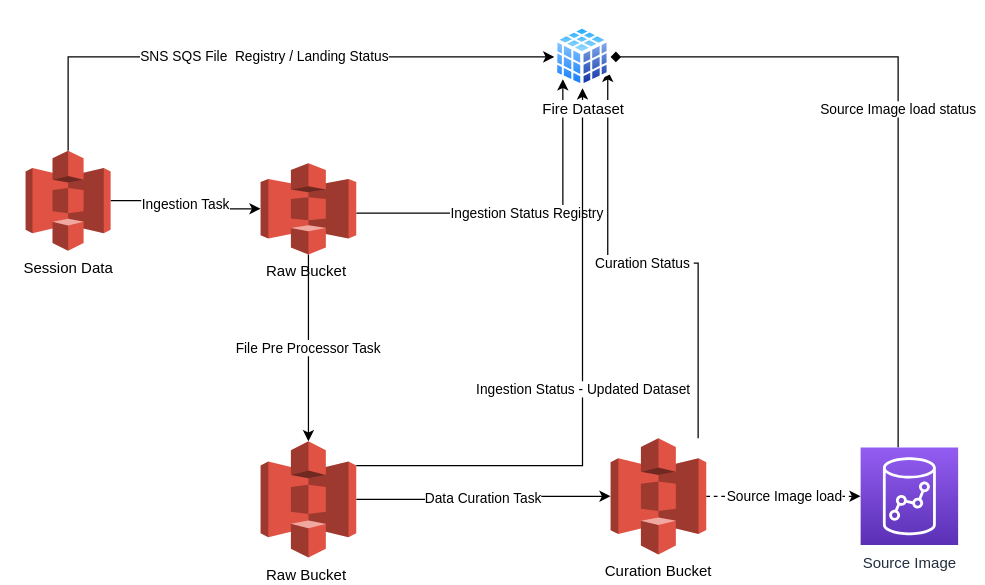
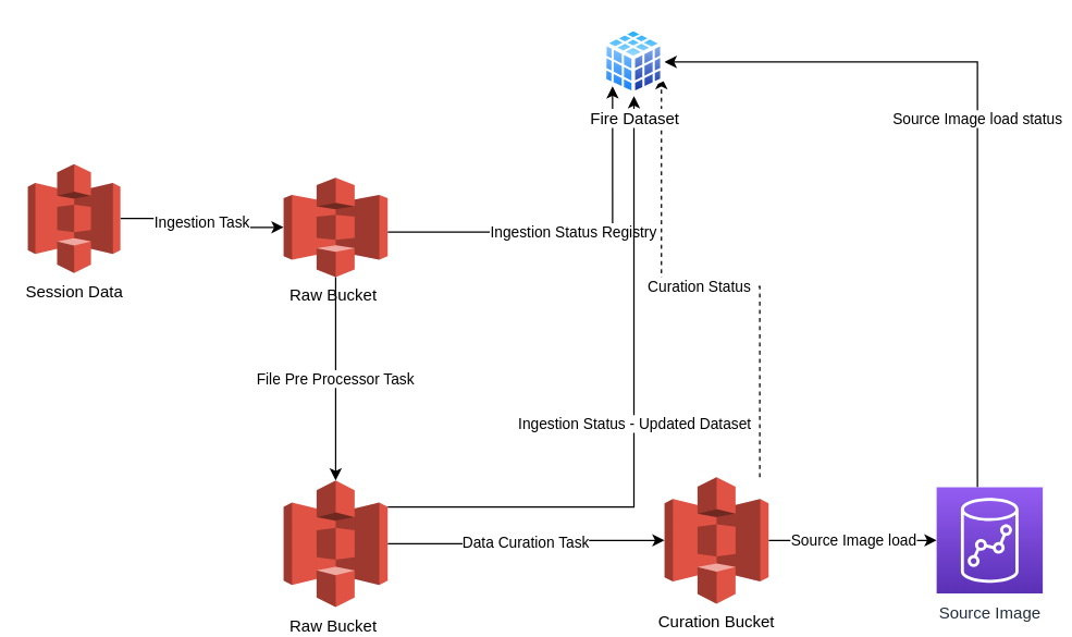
- <mxCell id="3" value="SNS SQS File&amp;nbsp; Registry / Landing Status" style="edgeStyle=orthogonalEdgeStyle;rounded=0;orthogonalLoop=1;jettySize=auto;html=1;exitX=0.5;exitY=0;exitDx=0;exitDy=0;exitPerimeter=0;entryX=0;entryY=0.5;entryDx=0;entryDy=0;" edge="1" parent="1" source="4" target="16"><mxGeometry relative="1" as="geometry"><mxPoint x="106" y="60" as="targetPoint" /></mxGeometry></mxCell>
- <mxCell id="14" value="Source Image load status" style="edgeStyle=orthogonalEdgeStyle;rounded=0;orthogonalLoop=1;jettySize=auto;html=1;entryX=1;entryY=0.5;entryDx=0;entryDy=0;endArrow=diamond;" edge="1" parent="1" source="15" target="16"><mxGeometry relative="1" as="geometry"><mxPoint x="707" y="50" as="targetPoint" /><Array as="points"><mxPoint x="718" y="45" /></Array></mxGeometry></mxCell>
+ <mxCell id="14" value="Source Image load status" style="edgeStyle=orthogonalEdgeStyle;rounded=0;orthogonalLoop=1;jettySize=auto;html=1;entryX=1;entryY=0.5;entryDx=0;entryDy=0;" edge="1" parent="1" source="15" target="16"><mxGeometry relative="1" as="geometry"><mxPoint x="707" y="50" as="targetPoint" /><Array as="points"><mxPoint x="718" y="45" /></Array></mxGeometry></mxCell>
- <mxCell id="12" value="Curation Status&amp;nbsp;" style="edgeStyle=orthogonalEdgeStyle;rounded=0;orthogonalLoop=1;jettySize=auto;html=1;entryX=1;entryY=0.75;entryDx=0;entryDy=0;" edge="1" parent="1" source="13" target="16"><mxGeometry relative="1" as="geometry"><Array as="points"><mxPoint x="558" y="210" /><mxPoint x="486" y="210" /></Array></mxGeometry></mxCell>
+ <mxCell id="12" value="Curation Status&amp;nbsp;" style="edgeStyle=orthogonalEdgeStyle;rounded=0;orthogonalLoop=1;jettySize=auto;html=1;entryX=1;entryY=0.75;entryDx=0;entryDy=0;dashed=1;" edge="1" parent="1" source="13" target="16"><mxGeometry relative="1" as="geometry"><Array as="points"><mxPoint x="558" y="210" /><mxPoint x="486" y="210" /></Array></mxGeometry></mxCell>
- <mxCell id="11" value="Source Image load" style="edgeStyle=orthogonalEdgeStyle;rounded=0;orthogonalLoop=1;jettySize=auto;html=1;entryX=0;entryY=0.5;entryDx=0;entryDy=0;entryPerimeter=0;dashed=1;" edge="1" parent="1" source="13" target="15"><mxGeometry relative="1" as="geometry" /></mxCell>
+ <mxCell id="11" value="Source Image load" style="edgeStyle=orthogonalEdgeStyle;rounded=0;orthogonalLoop=1;jettySize=auto;html=1;entryX=0;entryY=0.5;entryDx=0;entryDy=0;entryPerimeter=0;" edge="1" parent="1" source="13" target="15"><mxGeometry relative="1" as="geometry" /></mxCell>
